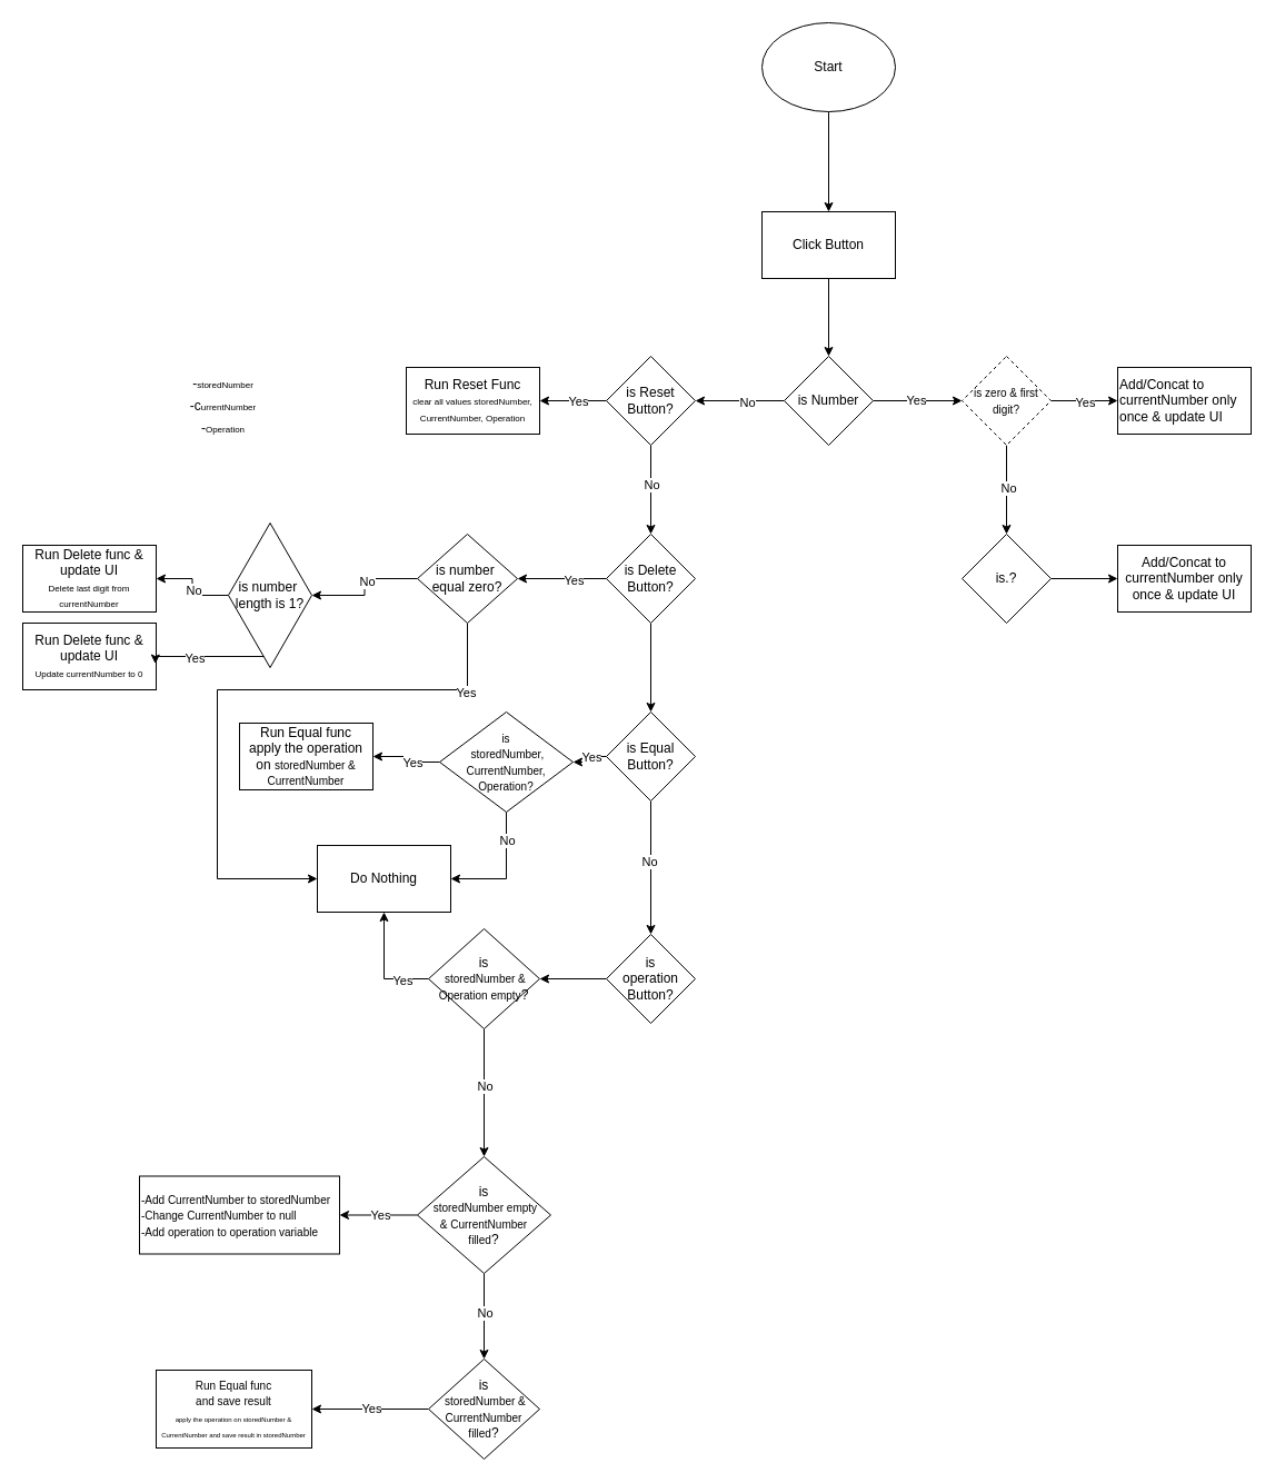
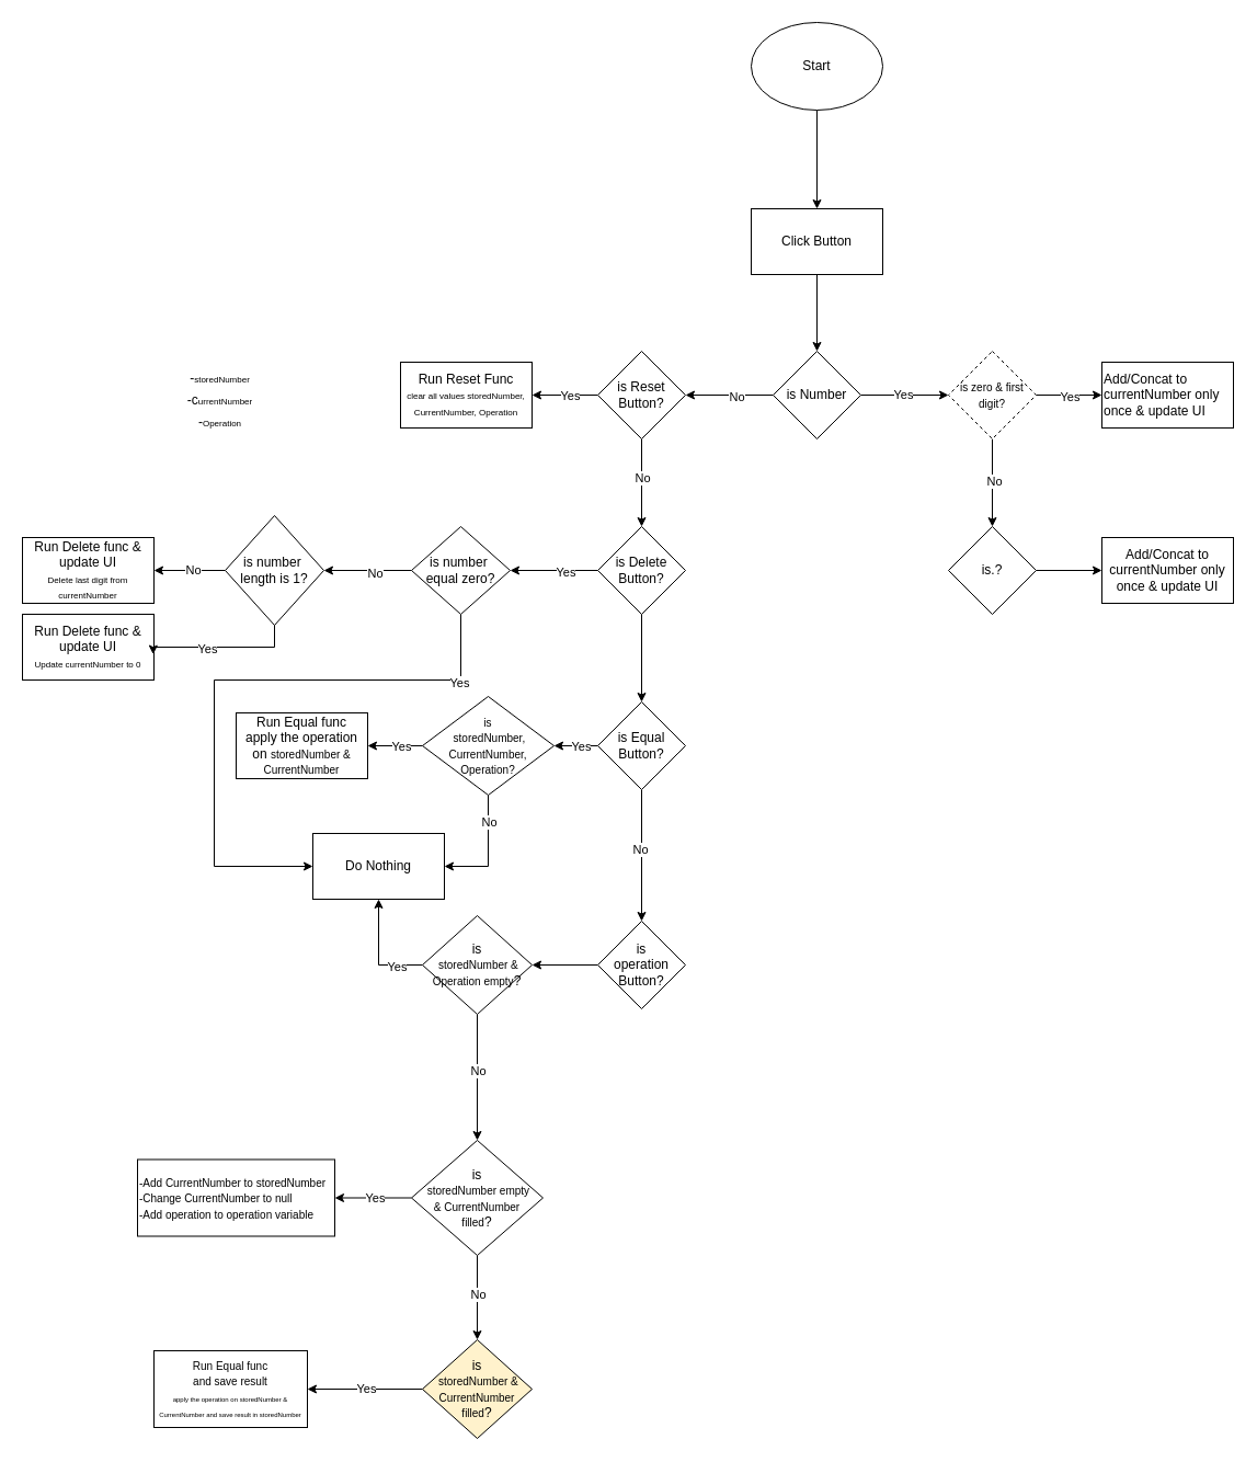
- <mxCell id="40" value="is number&lt;span style=&quot;background-color: transparent; color: light-dark(rgb(0, 0, 0), rgb(255, 255, 255));&quot;&gt;&amp;nbsp; length is 1?&lt;/span&gt;" style="rhombus;whiteSpace=wrap;html=1;movable=1;resizable=1;rotatable=1;deletable=1;editable=1;locked=0;connectable=1;" parent="1" vertex="1"><mxGeometry x="205" y="470" width="75" height="130" as="geometry" /></mxCell>
+ <mxCell id="40" value="is number&lt;span style=&quot;background-color: transparent; color: light-dark(rgb(0, 0, 0), rgb(255, 255, 255));&quot;&gt;&amp;nbsp; length is 1?&lt;/span&gt;" style="rhombus;whiteSpace=wrap;html=1;movable=1;resizable=1;rotatable=1;deletable=1;editable=1;locked=0;connectable=1;" parent="1" vertex="1"><mxGeometry x="205" y="470" width="90" height="100" as="geometry" /></mxCell>
- <mxCell id="57" value="&lt;font style=&quot;font-size: 10px;&quot;&gt;is&lt;br&gt;&amp;nbsp;storedNumber, CurrentNumber, Operation?&lt;/font&gt;" style="rhombus;whiteSpace=wrap;html=1;movable=1;resizable=1;rotatable=1;deletable=1;editable=1;locked=0;connectable=1;" parent="1" vertex="1"><mxGeometry x="395" y="640" width="120" height="90" as="geometry" /></mxCell>
+ <mxCell id="57" value="&lt;font style=&quot;font-size: 10px;&quot;&gt;is&lt;br&gt;&amp;nbsp;storedNumber, CurrentNumber, Operation?&lt;/font&gt;" style="rhombus;whiteSpace=wrap;html=1;movable=1;resizable=1;rotatable=1;deletable=1;editable=1;locked=0;connectable=1;" parent="1" vertex="1"><mxGeometry x="385" y="635" width="120" height="90" as="geometry" /></mxCell>
- <mxCell id="66" value="is&lt;br&gt;&lt;span style=&quot;font-size: 10px;&quot;&gt;&amp;nbsp;storedNumber &amp;amp; CurrentNumber filled&lt;/span&gt;?" style="rhombus;whiteSpace=wrap;html=1;movable=1;resizable=1;rotatable=1;deletable=1;editable=1;locked=0;connectable=1;" parent="1" vertex="1"><mxGeometry x="385" y="1222" width="100" height="90" as="geometry" /></mxCell>
+ <mxCell id="66" value="is&lt;br&gt;&lt;span style=&quot;font-size: 10px;&quot;&gt;&amp;nbsp;storedNumber &amp;amp; CurrentNumber filled&lt;/span&gt;?" style="rhombus;whiteSpace=wrap;html=1;movable=1;resizable=1;rotatable=1;deletable=1;editable=1;locked=0;connectable=1;fillColor=#fff2cc;" parent="1" vertex="1"><mxGeometry x="385" y="1222" width="100" height="90" as="geometry" /></mxCell>
